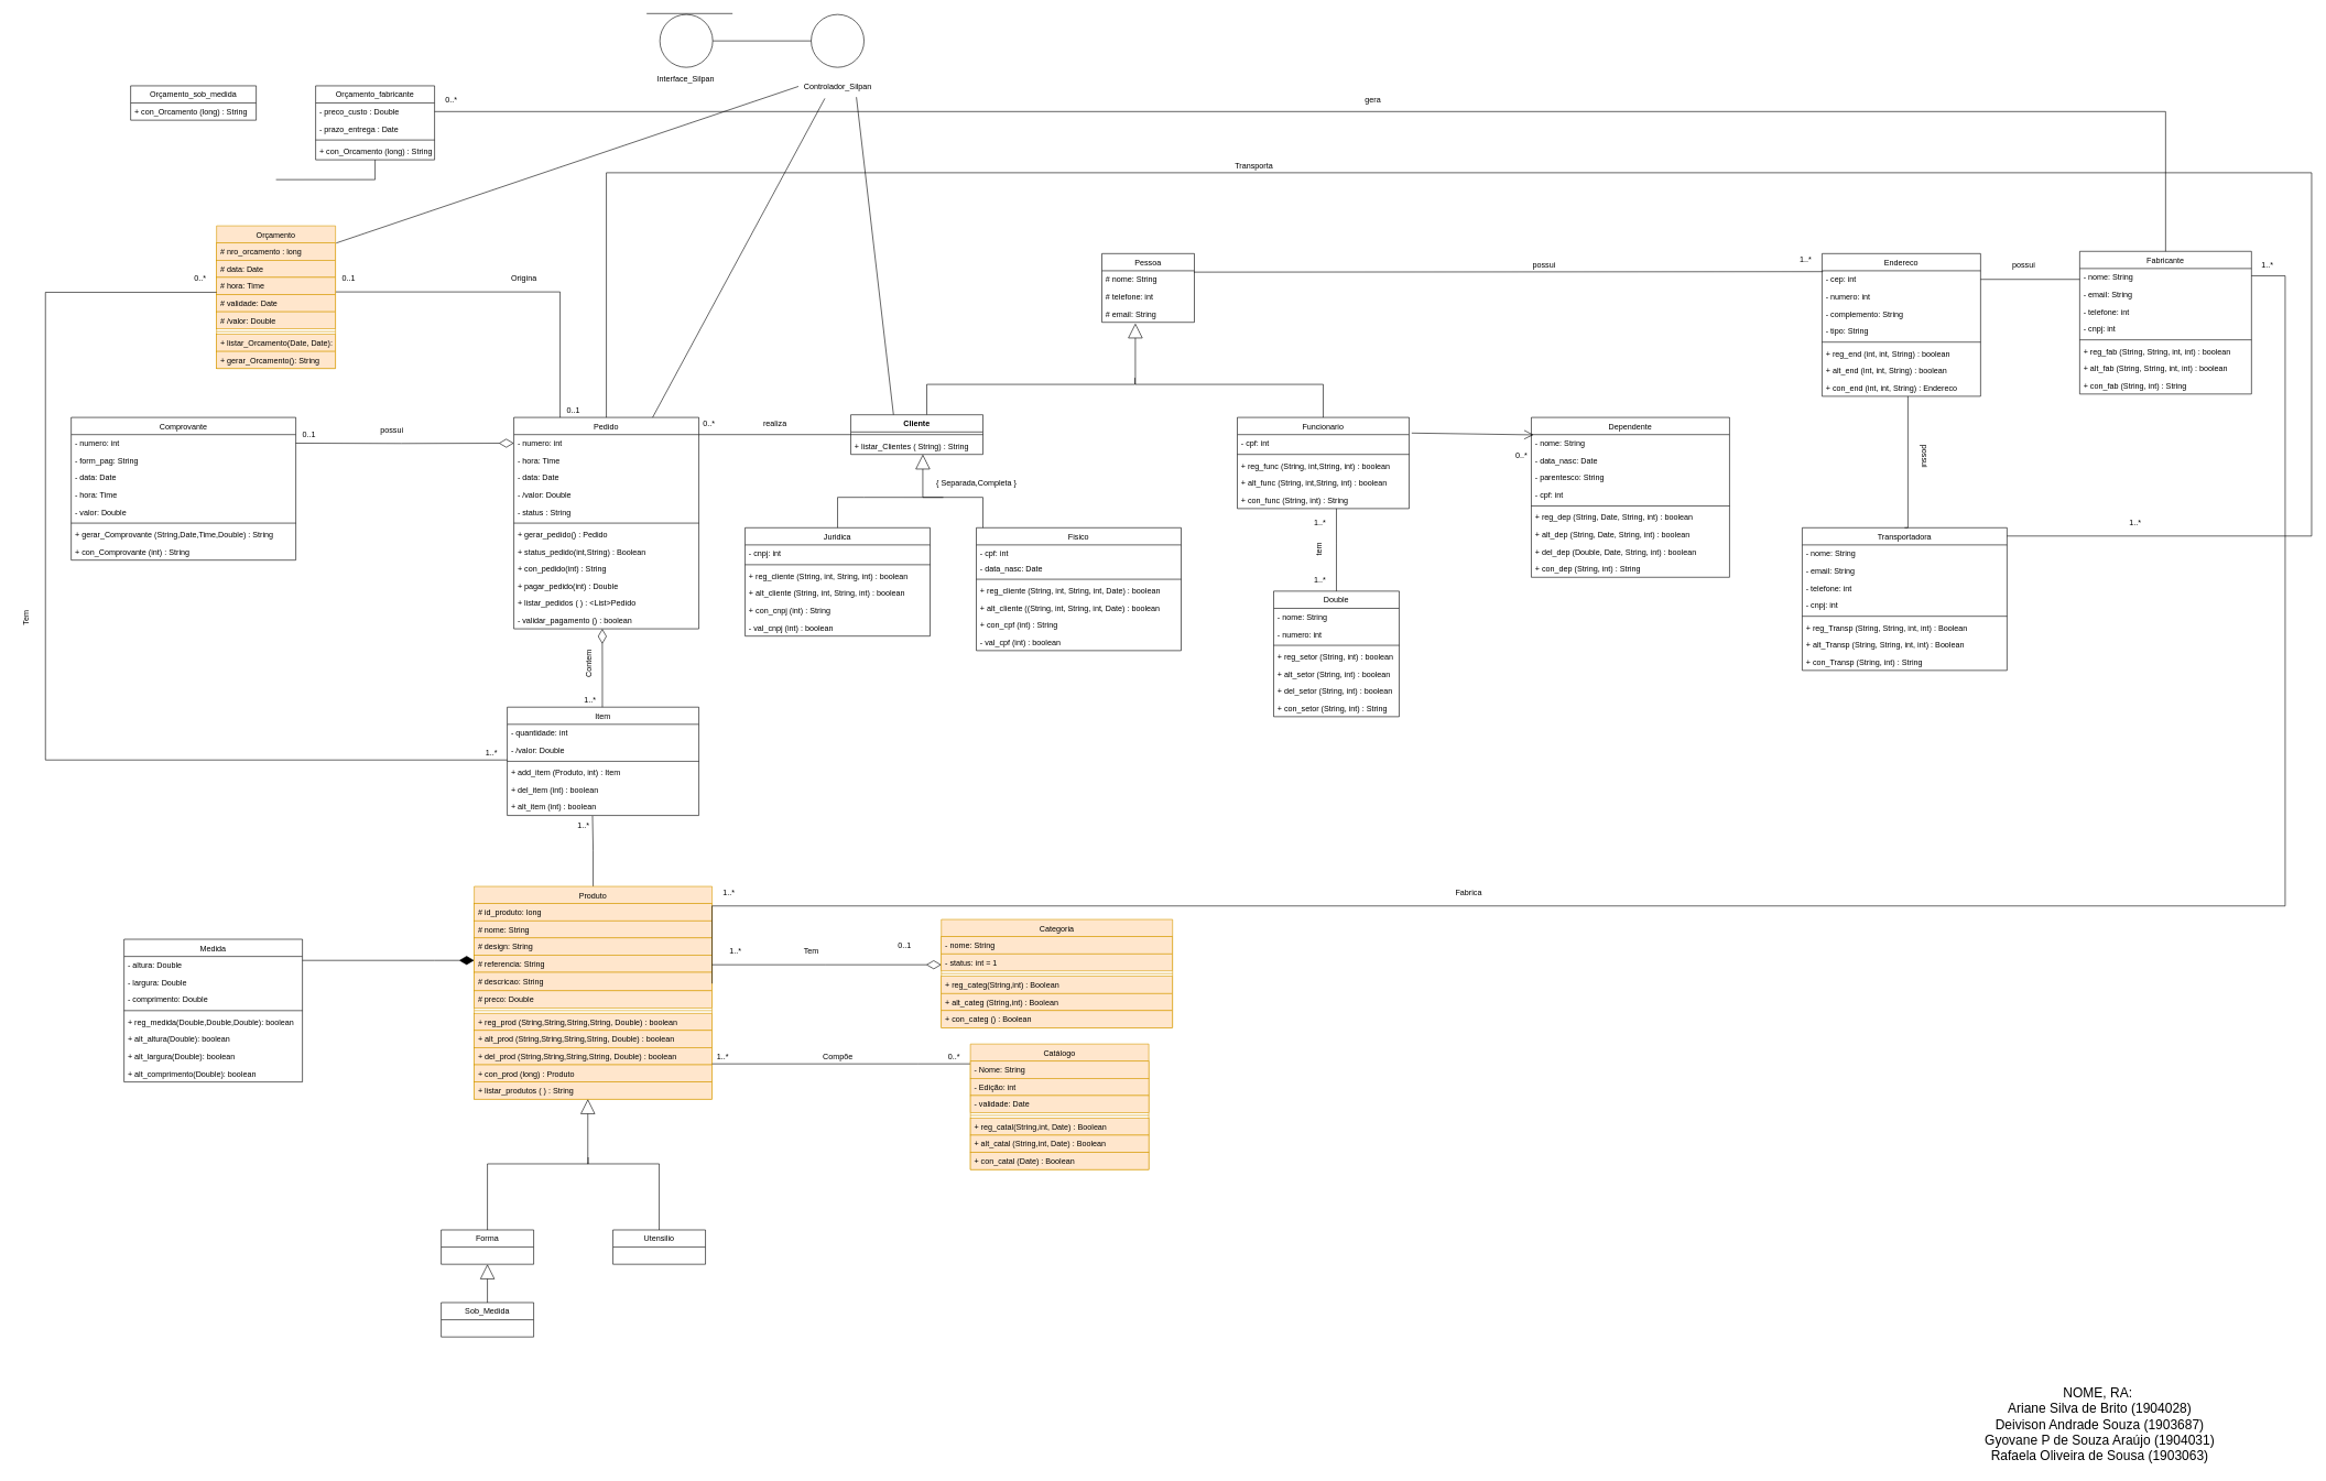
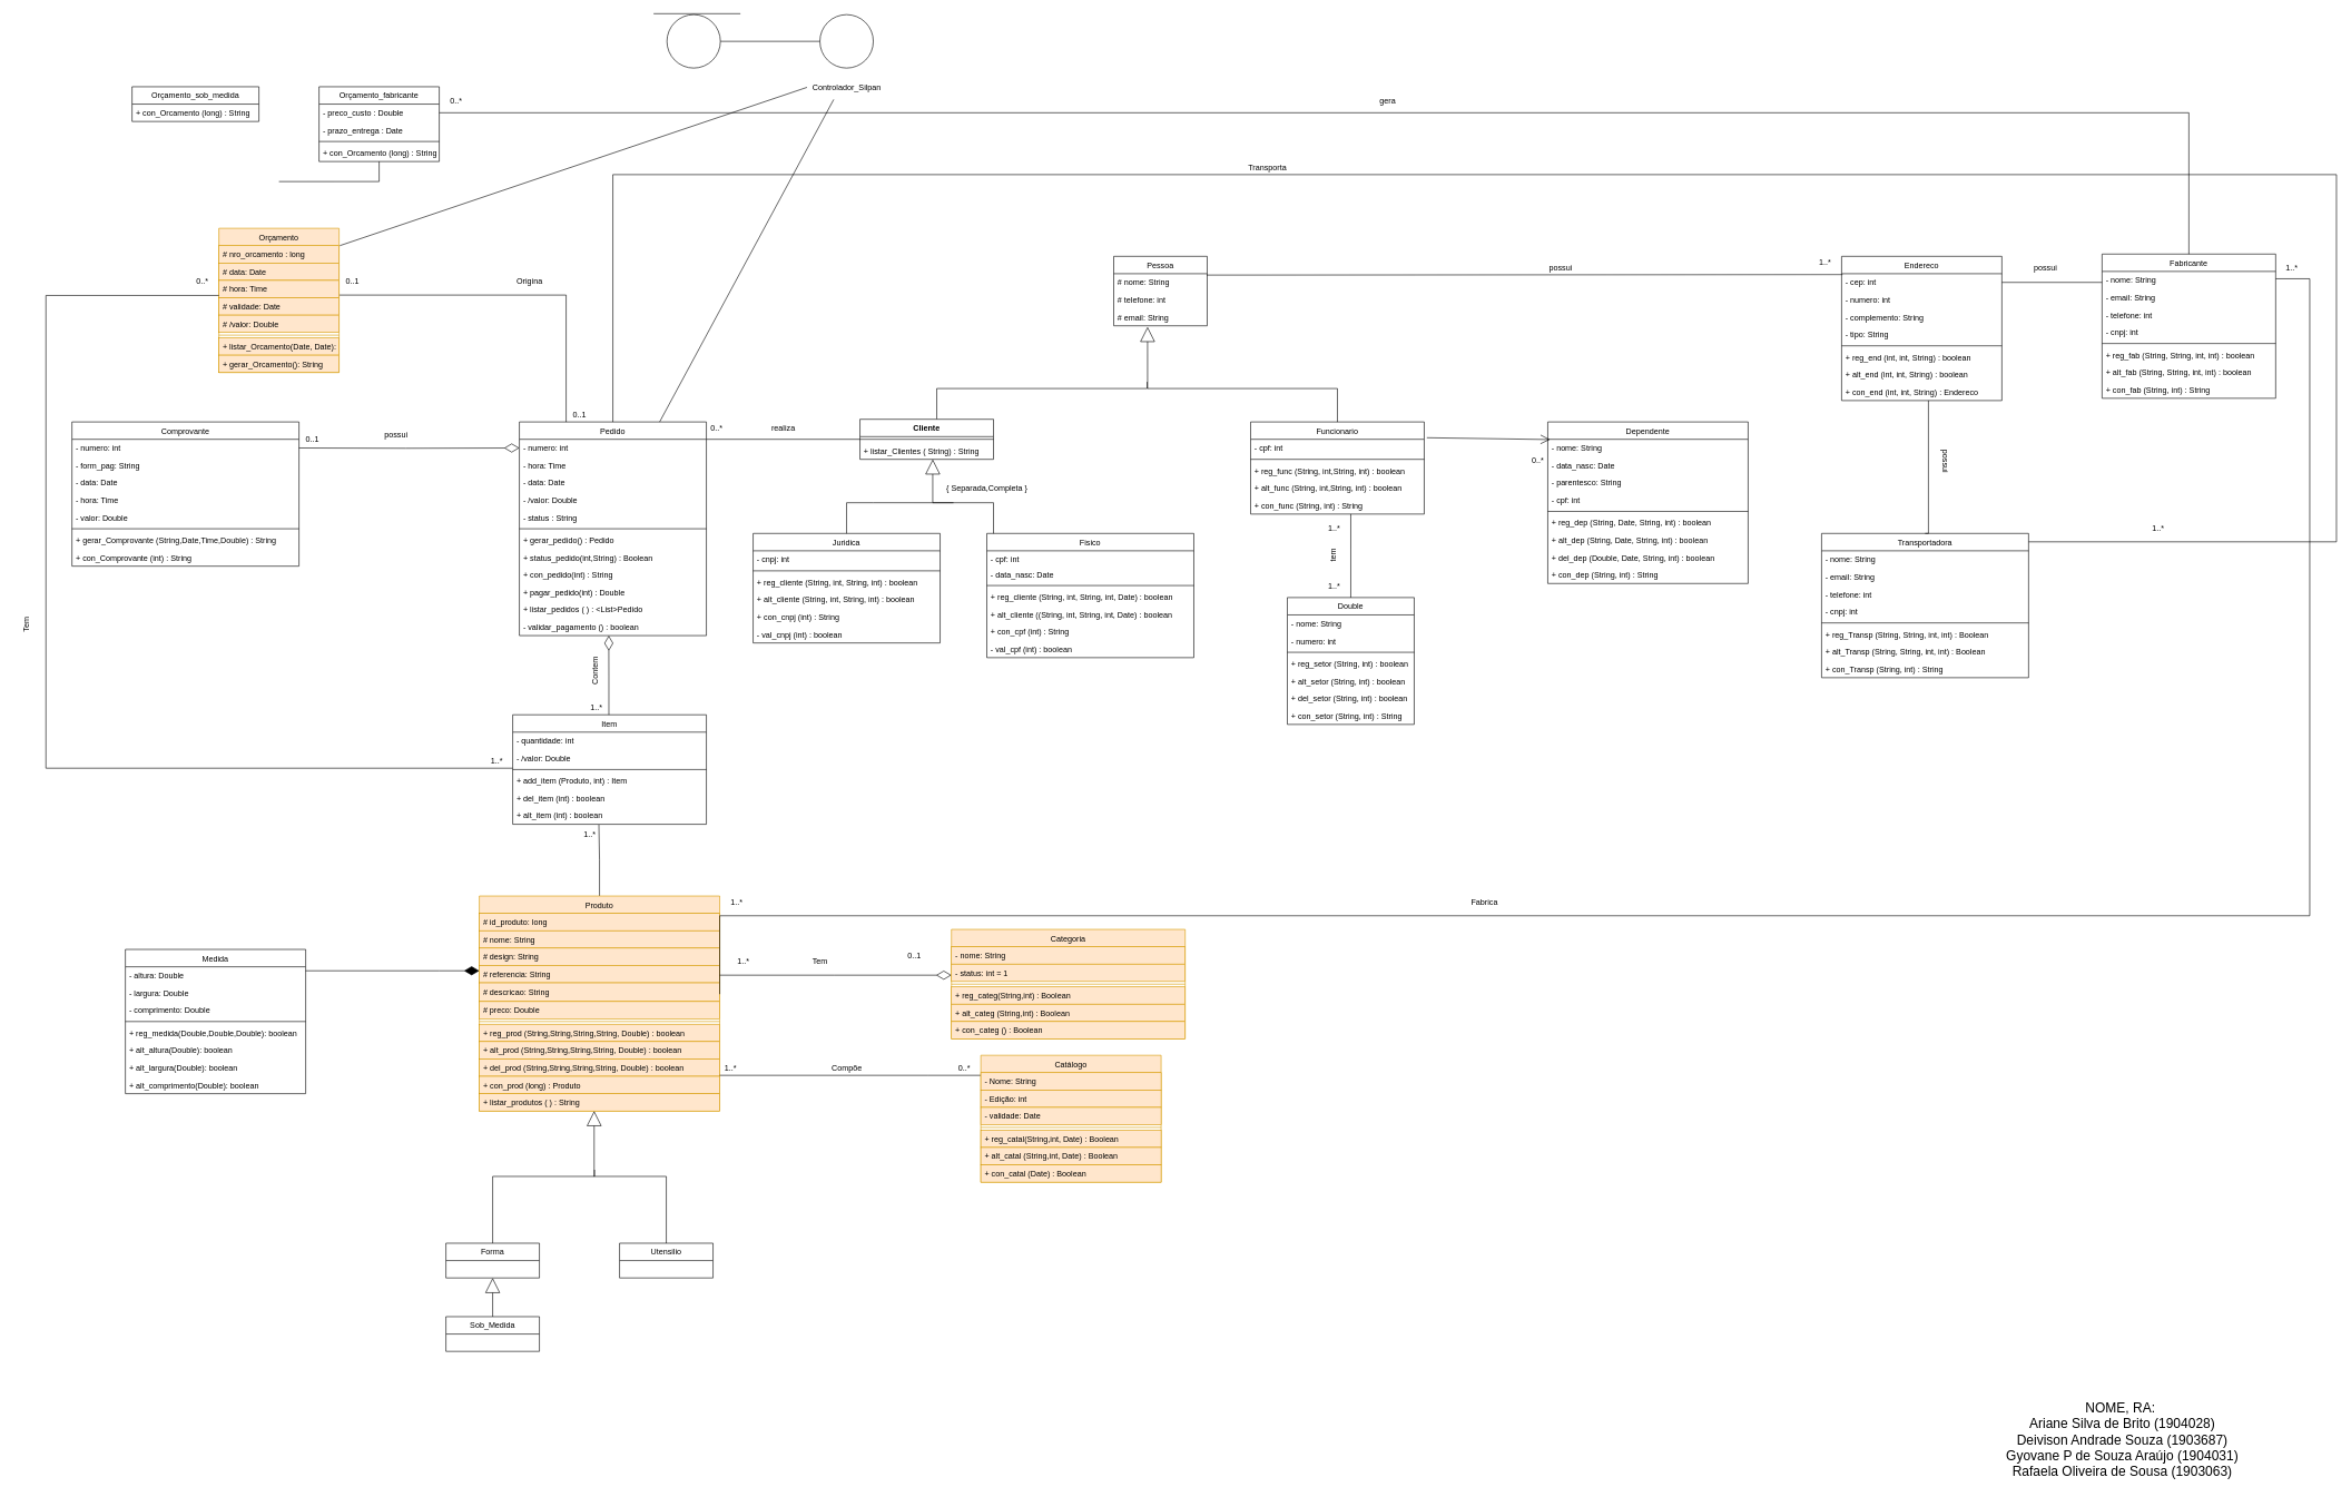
- <mxCell id="224" value="Interface_Silpan" style="text;html=1;align=center;verticalAlign=middle;resizable=0;points=[];autosize=1;strokeColor=none;" parent="1" vertex="1"><mxGeometry x="987" y="109.43" width="100" height="20" as="geometry" /></mxCell>
- <mxCell id="225" style="rounded=0;orthogonalLoop=1;jettySize=auto;html=1;entryX=0.323;entryY=-0.003;entryDx=0;entryDy=0;entryPerimeter=0;endArrow=none;endFill=0;exitX=0.737;exitY=1.255;exitDx=0;exitDy=0;exitPerimeter=0;" parent="1" source="227" target="153" edge="1"><mxGeometry relative="1" as="geometry" /></mxCell>
